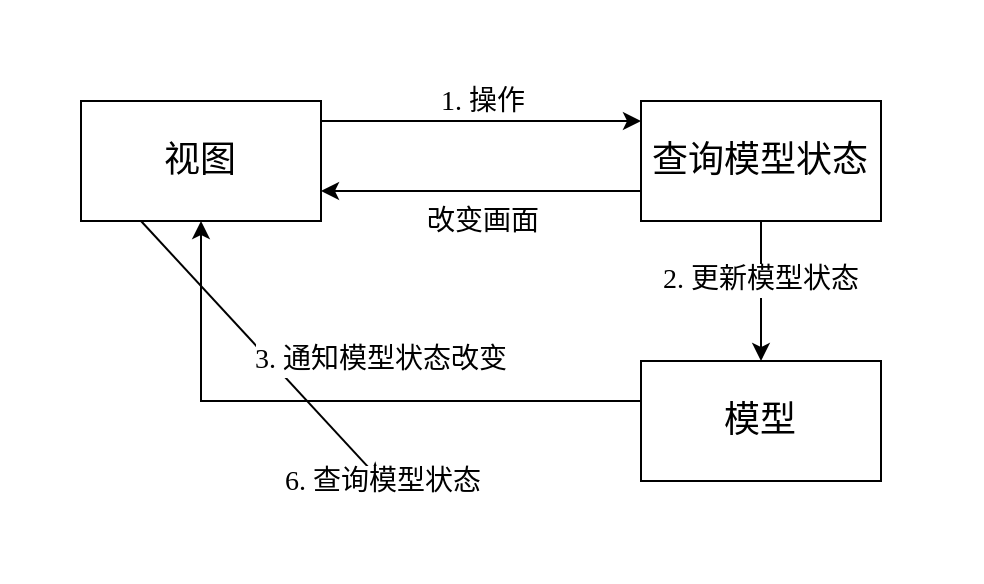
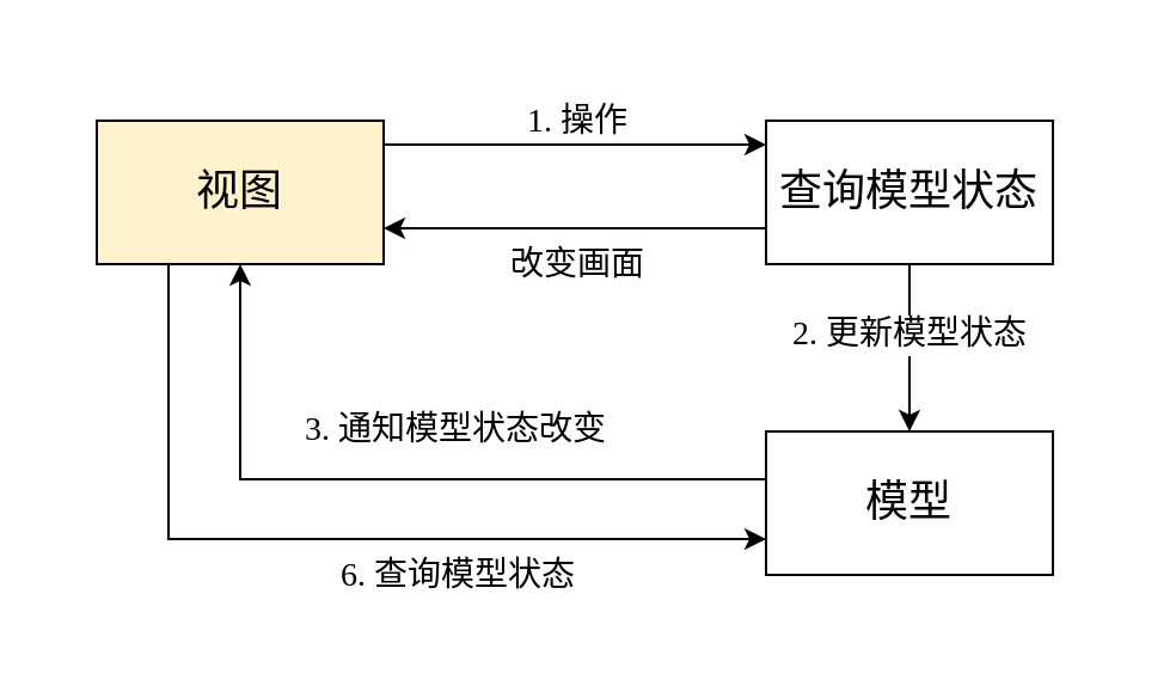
- <mxCell id="7" value="&lt;span style=&quot;font-size: 18px&quot;&gt;&lt;font face=&quot;Source Han Sans CN Regular&quot;&gt;视图&lt;/font&gt;&lt;/span&gt;" style="rounded=0;whiteSpace=wrap;html=1;" vertex="1" parent="1"><mxGeometry x="40" y="50" width="120" height="60" as="geometry" /></mxCell>
+ <mxCell id="7" value="&lt;span style=&quot;font-size: 18px&quot;&gt;&lt;font face=&quot;Source Han Sans CN Regular&quot;&gt;视图&lt;/font&gt;&lt;/span&gt;" style="rounded=0;whiteSpace=wrap;html=1;fillColor=#fff2cc;" vertex="1" parent="1"><mxGeometry x="40" y="50" width="120" height="60" as="geometry" /></mxCell>
- <mxCell id="6" style="edgeStyle=orthogonalEdgeStyle;rounded=0;orthogonalLoop=1;jettySize=auto;html=1;exitX=0.25;exitY=1;exitDx=0;exitDy=0;" edge="1" parent="1" source="7" target="13"><mxGeometry relative="1" as="geometry" /></mxCell>
+ <mxCell id="6" style="edgeStyle=orthogonalEdgeStyle;rounded=0;orthogonalLoop=1;jettySize=auto;html=1;exitX=0.25;exitY=1;exitDx=0;exitDy=0;entryX=0;entryY=0.75;entryDx=0;entryDy=0;" edge="1" parent="1" source="7" target="10"><mxGeometry relative="1" as="geometry" /></mxCell>
